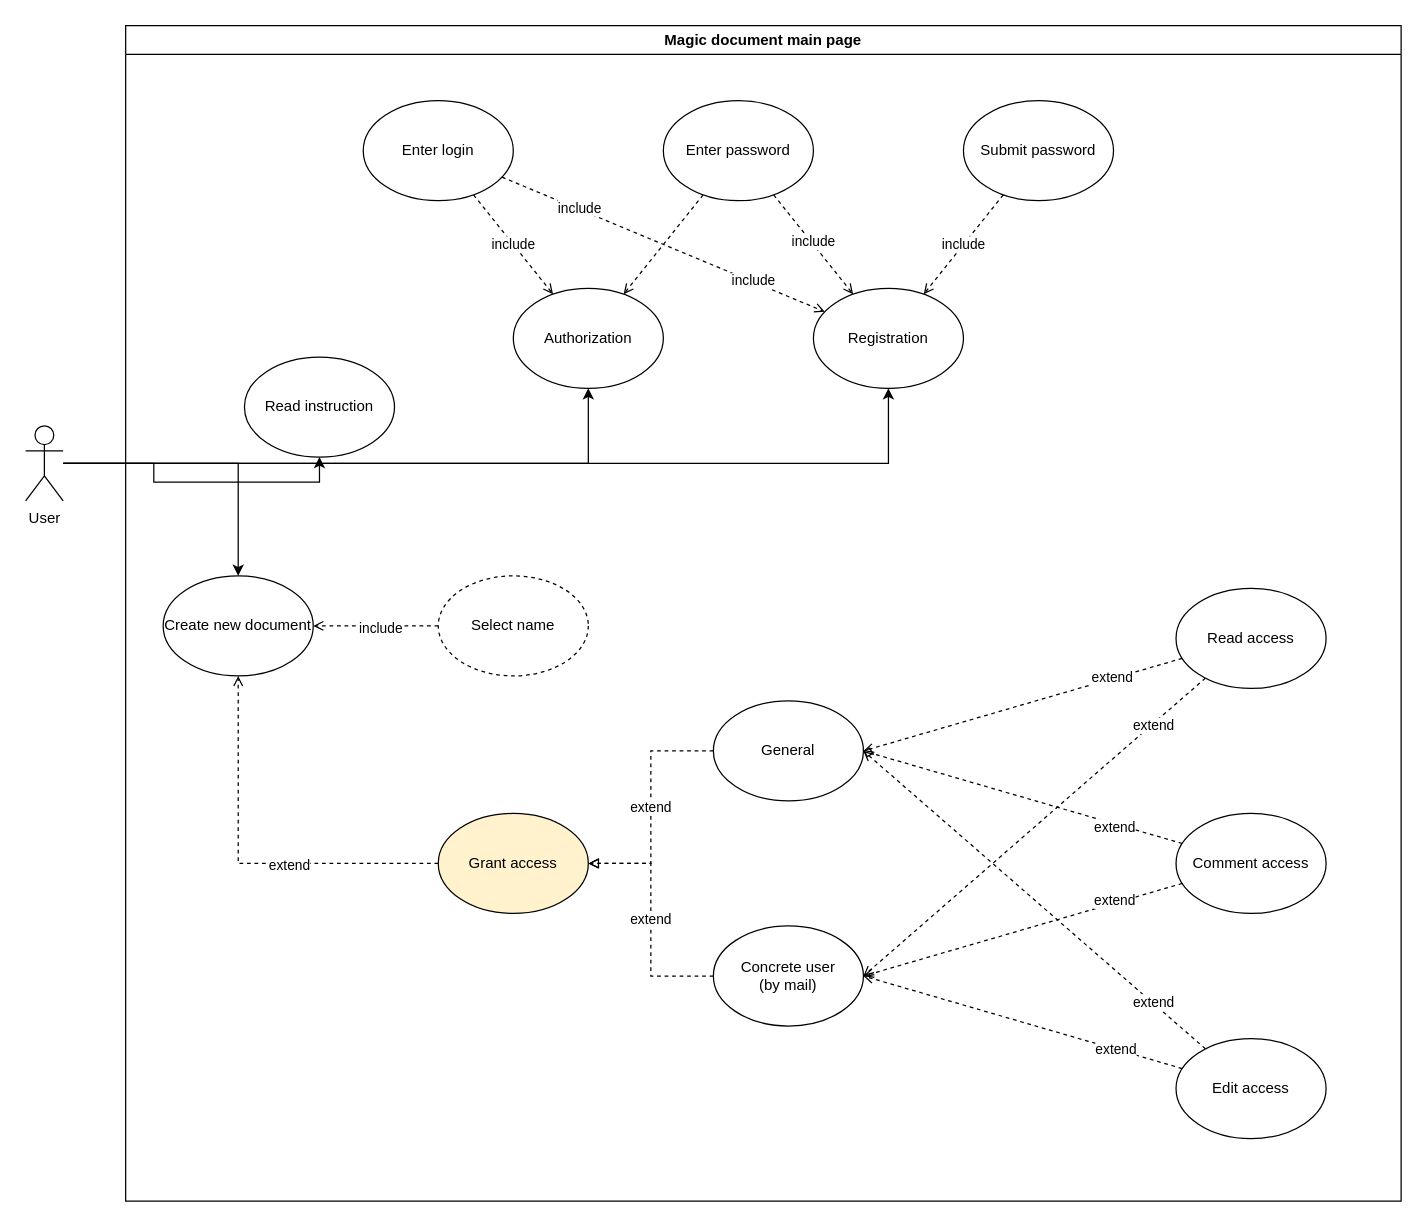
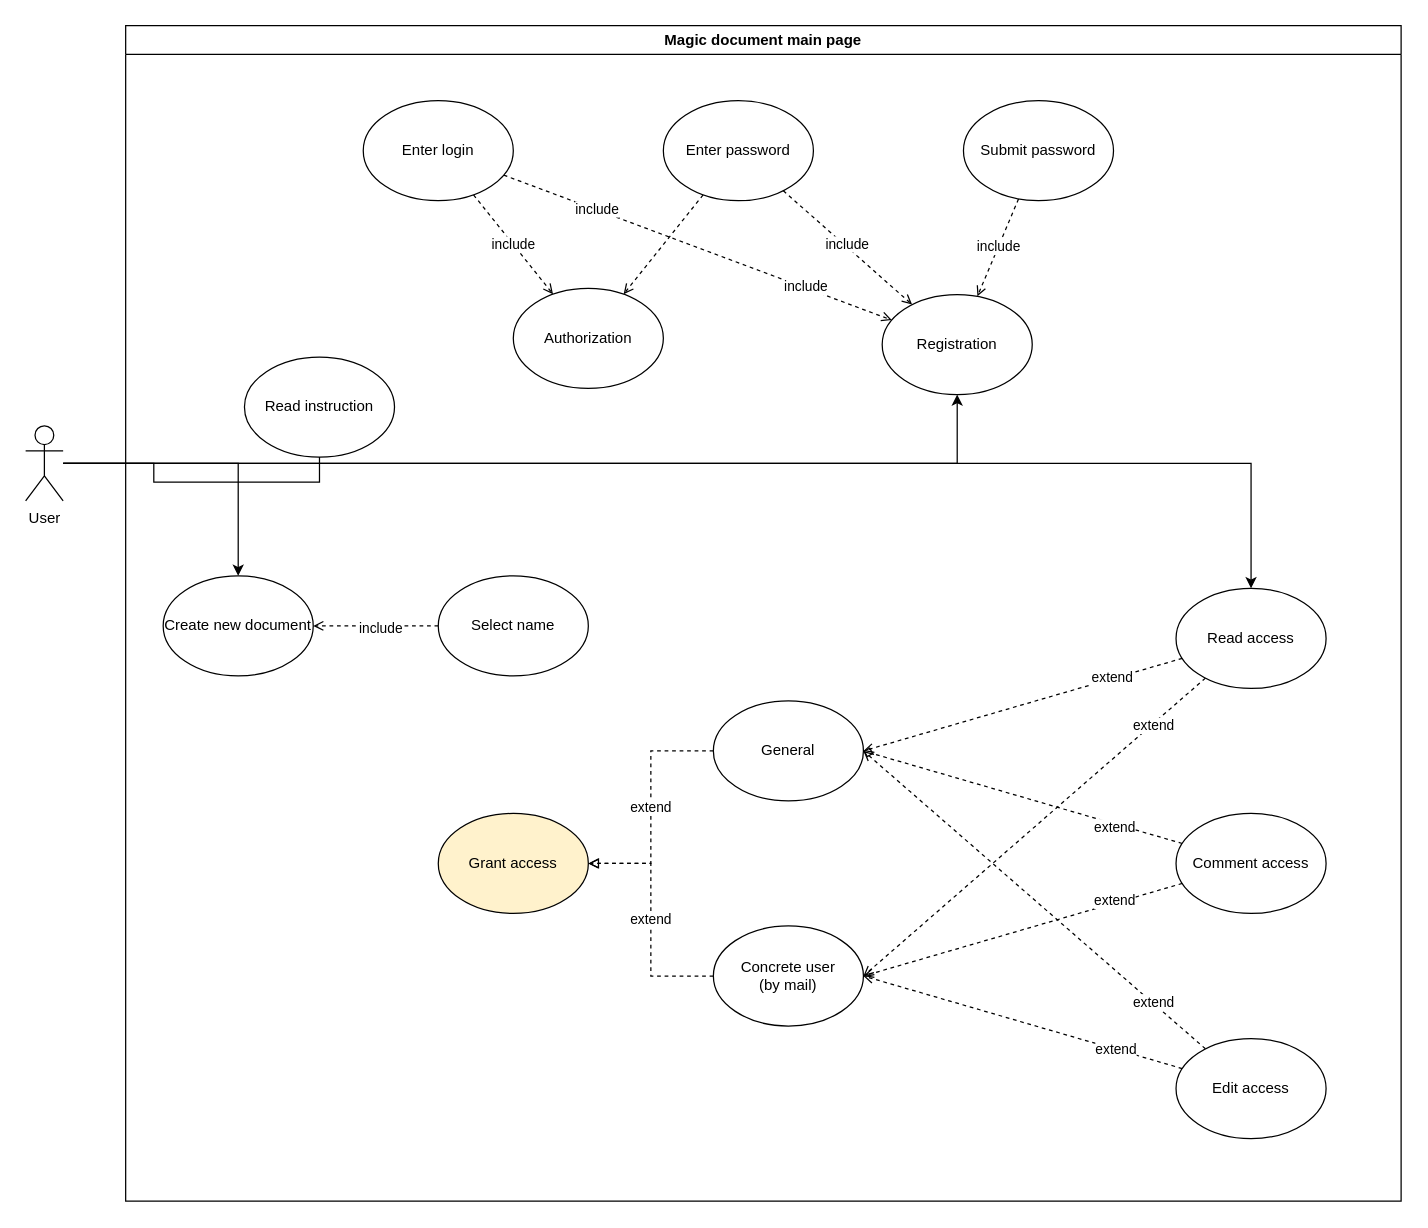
- <mxCell id="12" value="Registration" style="ellipse;whiteSpace=wrap;html=1;" vertex="1" parent="7"><mxGeometry x="550" y="210" width="120" height="80" as="geometry" /></mxCell>
+ <mxCell id="12" value="Registration" style="ellipse;whiteSpace=wrap;html=1;" vertex="1" parent="7"><mxGeometry x="605" y="215" width="120" height="80" as="geometry" /></mxCell>
- <mxCell id="3" style="edgeStyle=orthogonalEdgeStyle;rounded=0;orthogonalLoop=1;jettySize=auto;html=1;entryX=0.5;entryY=1;entryDx=0;entryDy=0;" edge="1" parent="1" source="6" target="13"><mxGeometry relative="1" as="geometry" /></mxCell>
+ <mxCell id="3" style="edgeStyle=orthogonalEdgeStyle;rounded=0;orthogonalLoop=1;jettySize=auto;html=1;" edge="1" parent="1" source="6" target="35"><mxGeometry relative="1" as="geometry" /></mxCell>
- <mxCell id="5" style="edgeStyle=orthogonalEdgeStyle;rounded=0;orthogonalLoop=1;jettySize=auto;html=1;entryX=0.5;entryY=1;entryDx=0;entryDy=0;" edge="1" parent="1" source="6" target="47"><mxGeometry relative="1" as="geometry" /></mxCell>
+ <mxCell id="5" style="edgeStyle=orthogonalEdgeStyle;rounded=0;orthogonalLoop=1;jettySize=auto;html=1;entryX=0.5;entryY=1;entryDx=0;entryDy=0;endArrow=none;" edge="1" parent="1" source="6" target="47"><mxGeometry relative="1" as="geometry" /></mxCell>
- <mxCell id="11" value="Select name" style="ellipse;whiteSpace=wrap;html=1;dashed=1;" vertex="1" parent="7"><mxGeometry x="250" y="440" width="120" height="80" as="geometry" /></mxCell>
+ <mxCell id="11" value="Select name" style="ellipse;whiteSpace=wrap;html=1;" vertex="1" parent="7"><mxGeometry x="250" y="440" width="120" height="80" as="geometry" /></mxCell>
- <mxCell id="14" style="edgeStyle=orthogonalEdgeStyle;rounded=0;orthogonalLoop=1;jettySize=auto;html=1;dashed=1;endArrow=open;endFill=0;entryX=0.5;entryY=1;entryDx=0;entryDy=0;" edge="1" parent="7" source="16" target="8"><mxGeometry relative="1" as="geometry" /></mxCell>
- <mxCell id="15" value="extend" style="edgeLabel;html=1;align=center;verticalAlign=middle;resizable=0;points=[];" vertex="1" connectable="0" parent="14"><mxGeometry x="-0.227" y="1" relative="1" as="geometry"><mxPoint as="offset" /></mxGeometry></mxCell>
